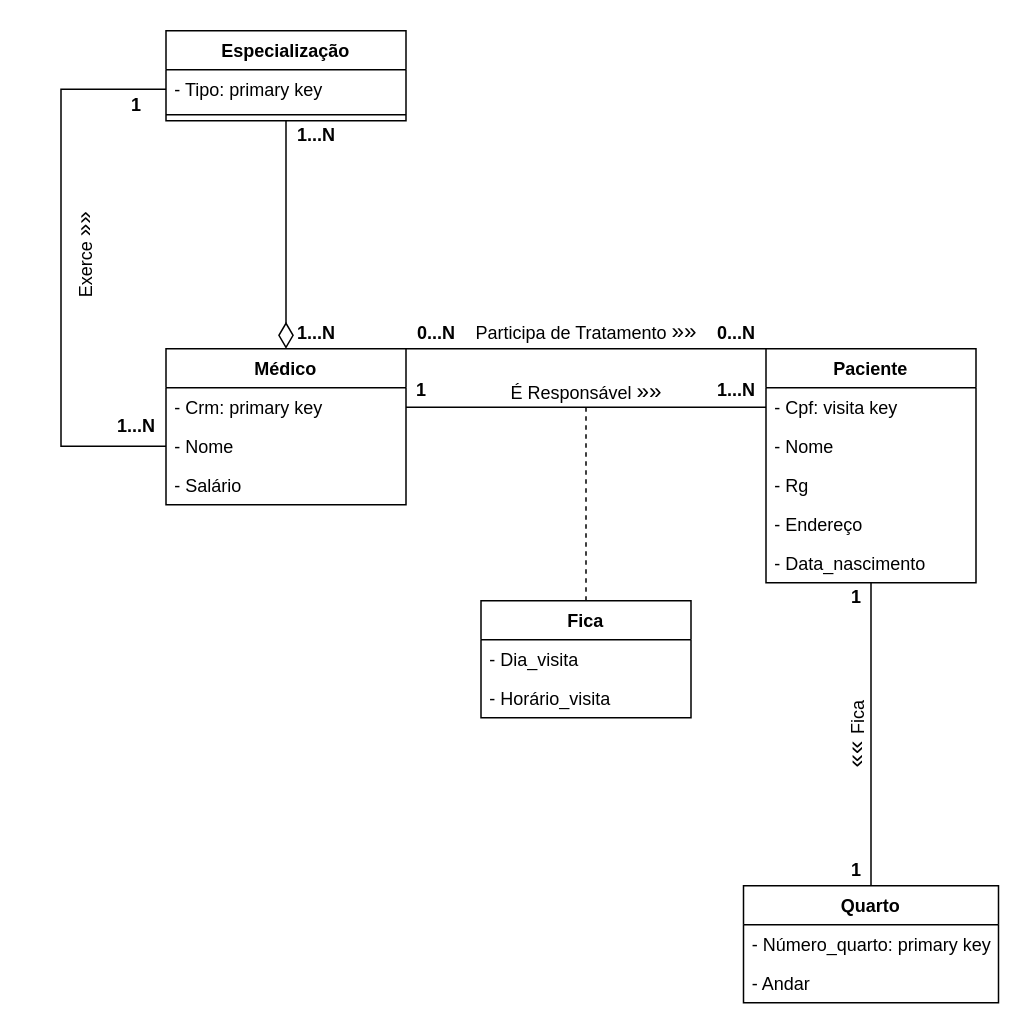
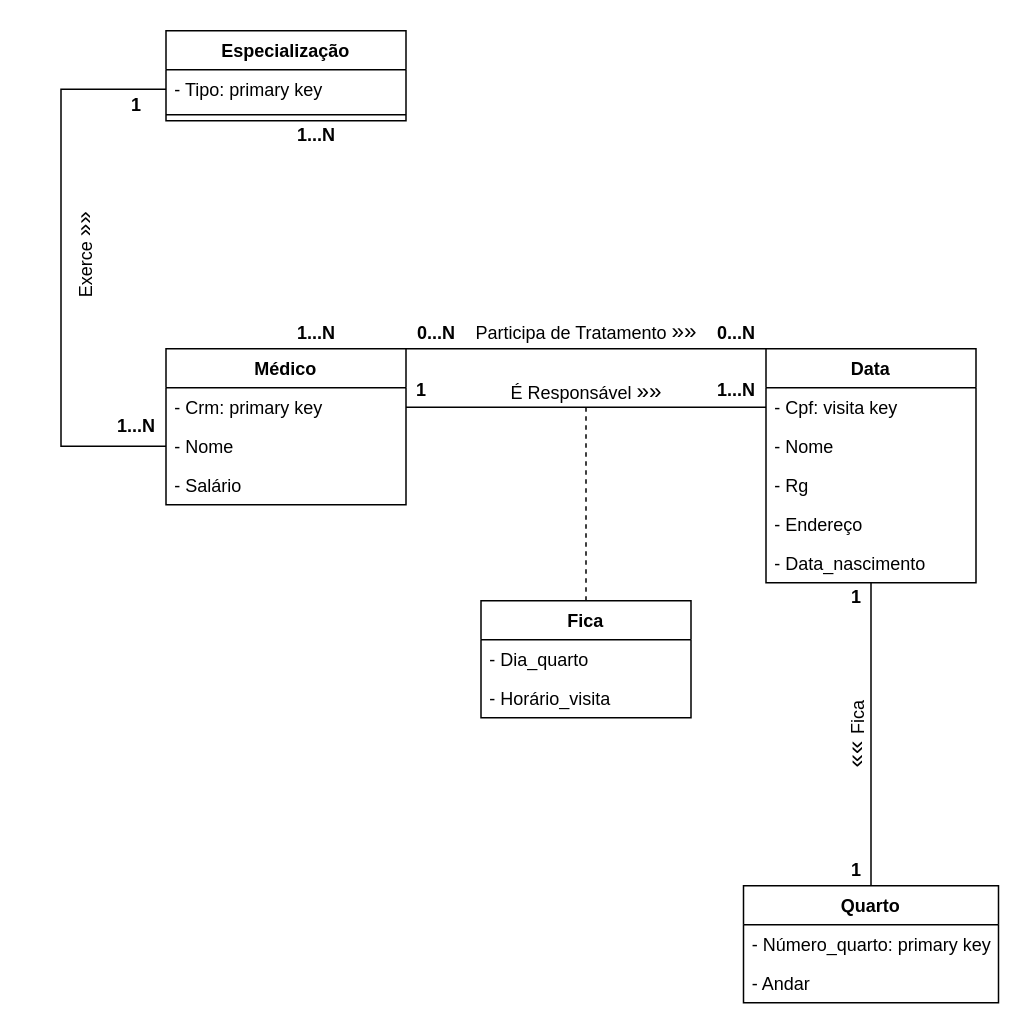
- <mxCell id="6" style="edgeStyle=orthogonalEdgeStyle;rounded=0;orthogonalLoop=1;jettySize=auto;html=1;entryX=0.5;entryY=0;entryDx=0;entryDy=0;endArrow=diamondThin;endFill=0;strokeWidth=1;endSize=15;" edge="1" parent="1" source="7" target="2"><mxGeometry relative="1" as="geometry" /></mxCell>
- <mxCell id="18" value="Paciente" style="swimlane;fontStyle=1;childLayout=stackLayout;horizontal=1;startSize=26;fillColor=none;horizontalStack=0;resizeParent=1;resizeParentMax=0;resizeLast=0;collapsible=1;marginBottom=0;" vertex="1" parent="1"><mxGeometry x="510" y="232" width="140" height="156" as="geometry"><mxRectangle x="630" y="532" width="80" height="26" as="alternateBounds" /></mxGeometry></mxCell>
+ <mxCell id="18" value="Data" style="swimlane;fontStyle=1;childLayout=stackLayout;horizontal=1;startSize=26;fillColor=none;horizontalStack=0;resizeParent=1;resizeParentMax=0;resizeLast=0;collapsible=1;marginBottom=0;" vertex="1" parent="1"><mxGeometry x="510" y="232" width="140" height="156" as="geometry"><mxRectangle x="630" y="532" width="80" height="26" as="alternateBounds" /></mxGeometry></mxCell>
- <mxCell id="27" value="- Dia_visita" style="text;strokeColor=none;fillColor=none;align=left;verticalAlign=top;spacingLeft=4;spacingRight=4;overflow=hidden;rotatable=0;points=[[0,0.5],[1,0.5]];portConstraint=eastwest;" vertex="1" parent="26"><mxGeometry y="26" width="140" height="26" as="geometry" /></mxCell>
+ <mxCell id="27" value="- Dia_quarto" style="text;strokeColor=none;fillColor=none;align=left;verticalAlign=top;spacingLeft=4;spacingRight=4;overflow=hidden;rotatable=0;points=[[0,0.5],[1,0.5]];portConstraint=eastwest;" vertex="1" parent="26"><mxGeometry y="26" width="140" height="26" as="geometry" /></mxCell>
